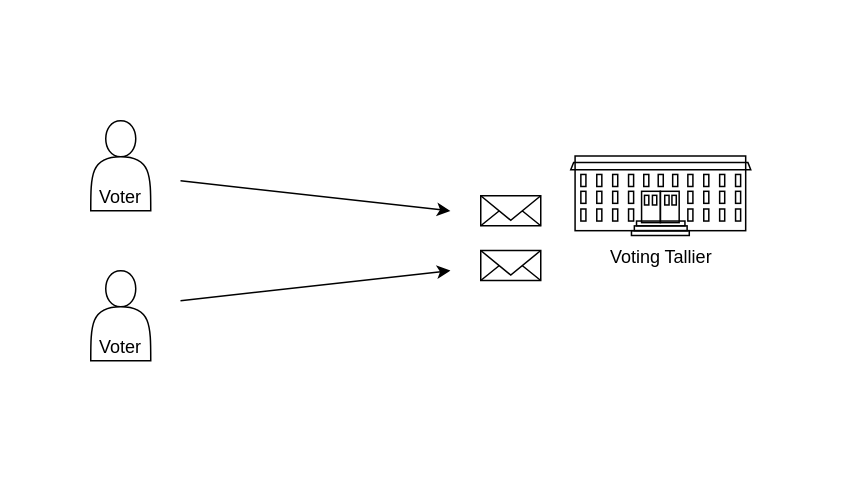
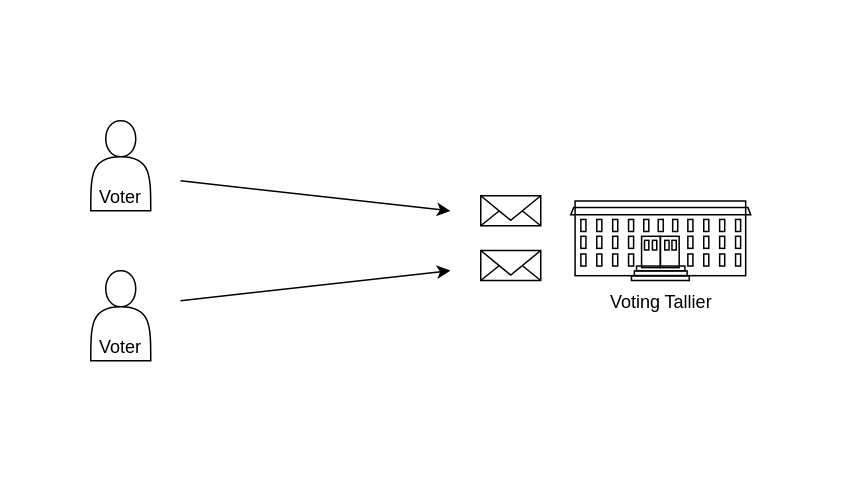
- <mxCell id="4" value="Voting Tallier" style="shape=mxgraph.cisco.buildings.university;html=1;pointerEvents=1;dashed=0;fillColor=none;strokeColor=#000000;strokeWidth=1;verticalLabelPosition=bottom;verticalAlign=top;align=center;outlineConnect=0;" parent="1" vertex="1"><mxGeometry x="380" y="103.5" width="120" height="53" as="geometry" /></mxCell>
+ <mxCell id="4" value="Voting Tallier" style="shape=mxgraph.cisco.buildings.university;html=1;pointerEvents=1;dashed=0;fillColor=none;strokeColor=#000000;strokeWidth=1;verticalLabelPosition=bottom;verticalAlign=top;align=center;outlineConnect=0;" parent="1" vertex="1"><mxGeometry x="380" y="133.5" width="120" height="53" as="geometry" /></mxCell>
